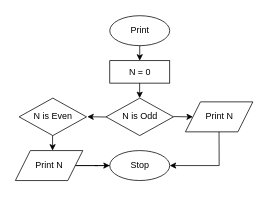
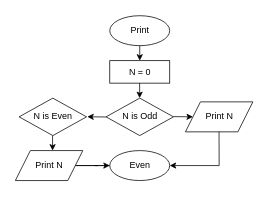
- <mxCell id="22" value="Stop" style="text;html=1;align=center;verticalAlign=middle;resizable=0;points=[];autosize=1;strokeColor=none;fillColor=none;" vertex="1" parent="1"><mxGeometry x="161" y="205" width="50" height="30" as="geometry" /></mxCell>
+ <mxCell id="22" value="Even" style="text;html=1;align=center;verticalAlign=middle;resizable=0;points=[];autosize=1;strokeColor=none;fillColor=none;" vertex="1" parent="1"><mxGeometry x="161" y="205" width="50" height="30" as="geometry" /></mxCell>
